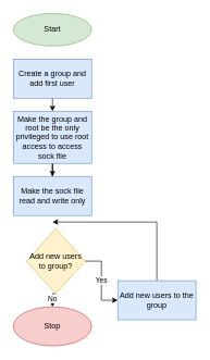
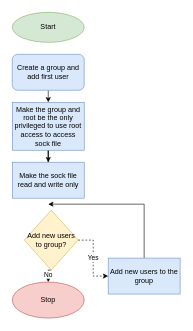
- <mxCell id="3" value="Create a group and add first user" style="rounded=0;whiteSpace=wrap;html=1;fillColor=#dae8fc;strokeColor=#6c8ebf;" vertex="1" parent="1"><mxGeometry x="20" y="90" width="120" height="60" as="geometry" /></mxCell>
+ <mxCell id="3" value="Create a group and add first user" style="whiteSpace=wrap;html=1;fillColor=#dae8fc;strokeColor=#6c8ebf;rounded=1;" vertex="1" parent="1"><mxGeometry x="20" y="90" width="120" height="60" as="geometry" /></mxCell>
- <mxCell id="9" value="Yes" style="edgeStyle=orthogonalEdgeStyle;rounded=0;orthogonalLoop=1;jettySize=auto;html=1;exitX=1;exitY=0.5;exitDx=0;exitDy=0;entryX=0;entryY=0.5;entryDx=0;entryDy=0;" edge="1" parent="1" source="10" target="13"><mxGeometry relative="1" as="geometry" /></mxCell>
+ <mxCell id="9" value="Yes" style="edgeStyle=orthogonalEdgeStyle;rounded=0;orthogonalLoop=1;jettySize=auto;html=1;exitX=1;exitY=0.5;exitDx=0;exitDy=0;entryX=0;entryY=0.5;entryDx=0;entryDy=0;dashed=1;" edge="1" parent="1" source="10" target="13"><mxGeometry relative="1" as="geometry" /></mxCell>
